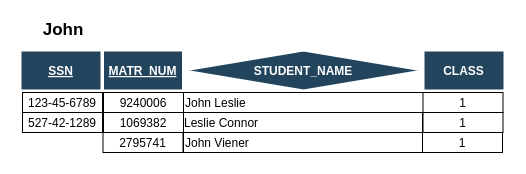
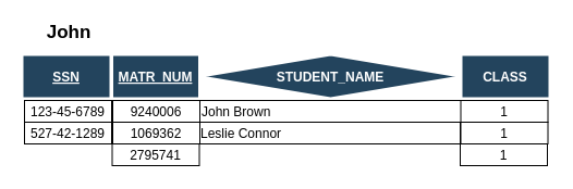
- <mxCell id="2" value="John Leslie" style="align=left;" parent="1" vertex="1"><mxGeometry x="183" y="92" width="263" height="20" as="geometry" /></mxCell>
+ <mxCell id="2" value="John Brown" style="align=left;" parent="1" vertex="1"><mxGeometry x="183" y="92" width="263" height="20" as="geometry" /></mxCell>
- <mxCell id="9" value="1069382" style="" parent="1" vertex="1"><mxGeometry x="103" y="112" width="80.0" height="20" as="geometry" /></mxCell>
+ <mxCell id="9" value="1069362" style="" parent="1" vertex="1"><mxGeometry x="103" y="112" width="80.0" height="20" as="geometry" /></mxCell>
- <mxCell id="12" value="John Viener" style="align=left;" parent="1" vertex="1"><mxGeometry x="183" y="132" width="239" height="20" as="geometry" /></mxCell>
